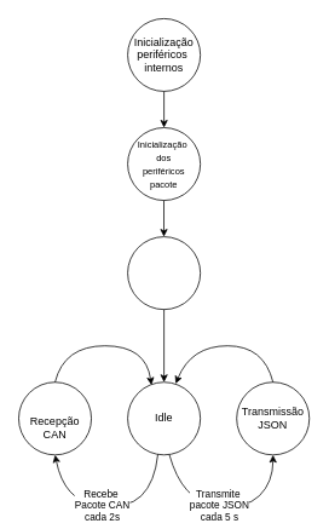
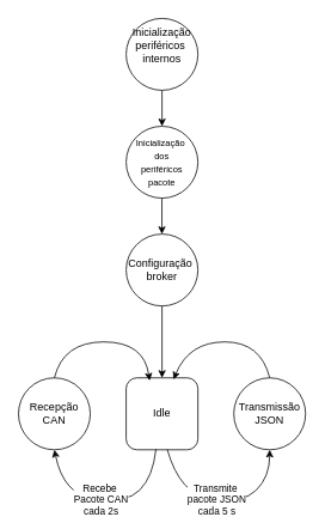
- <mxCell id="8" value="Inicialização periféricos&amp;nbsp;&lt;div&gt;internos&lt;/div&gt;" style="text;html=1;whiteSpace=wrap;strokeColor=none;fillColor=none;align=center;verticalAlign=middle;rounded=0;" vertex="1" parent="1"><mxGeometry x="150" y="45" width="60" height="30" as="geometry" /></mxCell>
+ <mxCell id="8" value="Inicialização periféricos&amp;nbsp;&lt;div&gt;internos&lt;/div&gt;" style="text;html=1;whiteSpace=wrap;strokeColor=none;fillColor=none;align=center;verticalAlign=middle;rounded=0;" vertex="1" parent="1"><mxGeometry x="150" y="35" width="60" height="30" as="geometry" /></mxCell>
+ <mxCell id="10" value="Configuração&amp;nbsp;&lt;div&gt;broker&lt;/div&gt;" style="text;html=1;whiteSpace=wrap;strokeColor=none;fillColor=none;align=center;verticalAlign=middle;rounded=0;" vertex="1" parent="1"><mxGeometry x="150" y="285" width="60" height="30" as="geometry" /></mxCell>
- <mxCell id="5" value="Idle" style="ellipse;whiteSpace=wrap;html=1;aspect=fixed;" vertex="1" parent="1"><mxGeometry x="140" y="420" width="80" height="80" as="geometry" /></mxCell>
+ <mxCell id="5" value="Idle" style="whiteSpace=wrap;html=1;aspect=fixed;rounded=1;" vertex="1" parent="1"><mxGeometry x="140" y="420" width="80" height="80" as="geometry" /></mxCell>
- <mxCell id="11" value="Recepção&lt;div&gt;CAN&lt;/div&gt;" style="text;html=1;whiteSpace=wrap;strokeColor=none;fillColor=none;align=center;verticalAlign=middle;rounded=0;" vertex="1" parent="1"><mxGeometry x="30" y="455" width="60" height="30" as="geometry" /></mxCell>
+ <mxCell id="11" value="Recepção&lt;div&gt;CAN&lt;/div&gt;" style="text;html=1;whiteSpace=wrap;strokeColor=none;fillColor=none;align=center;verticalAlign=middle;rounded=0;" vertex="1" parent="1"><mxGeometry x="30" y="445" width="60" height="30" as="geometry" /></mxCell>
